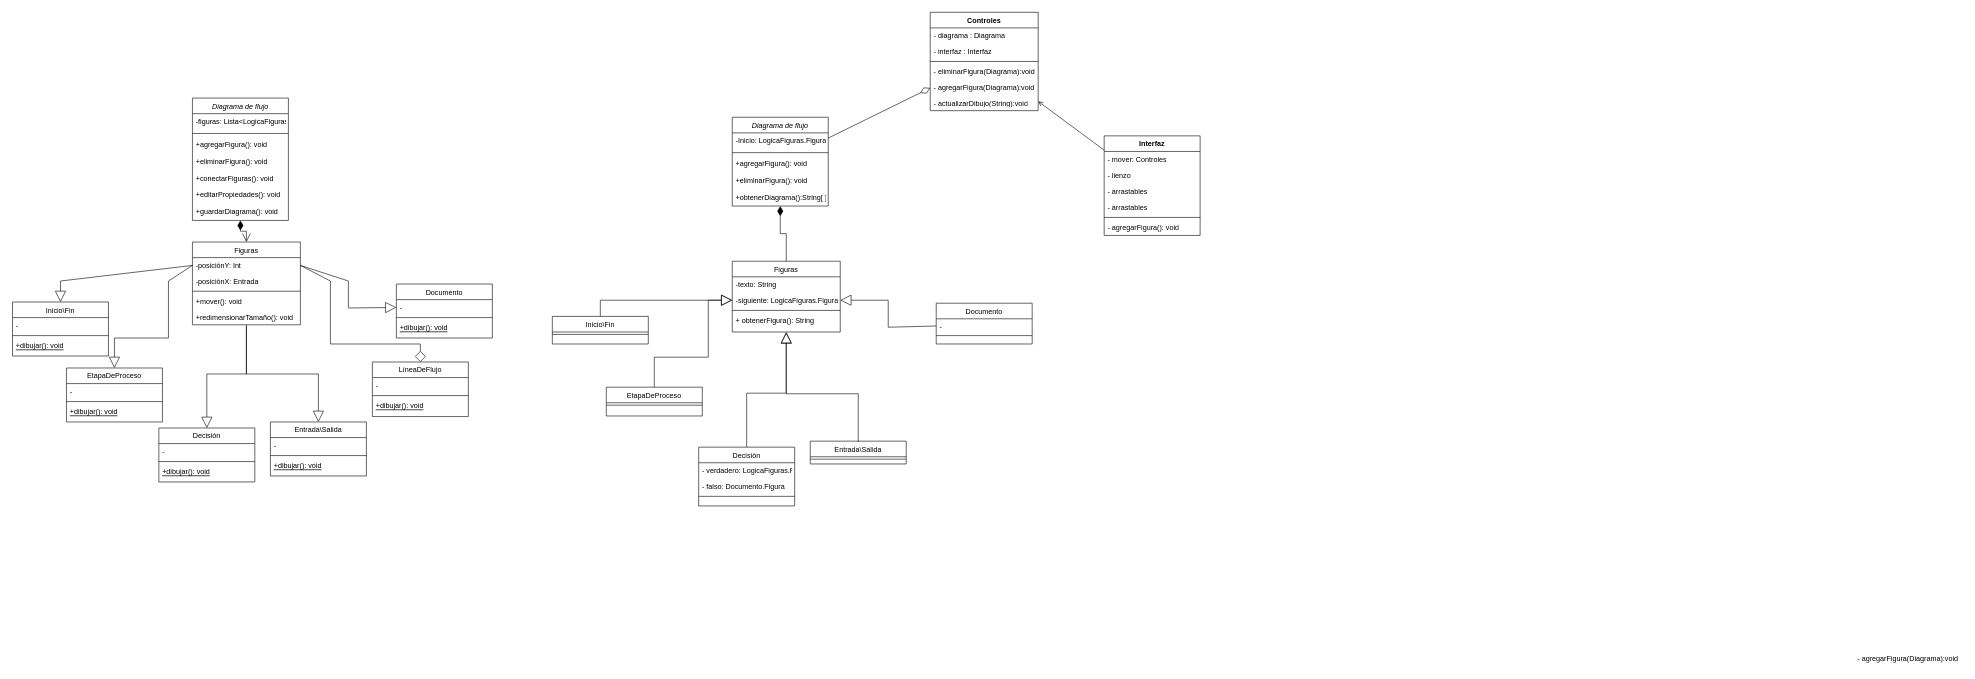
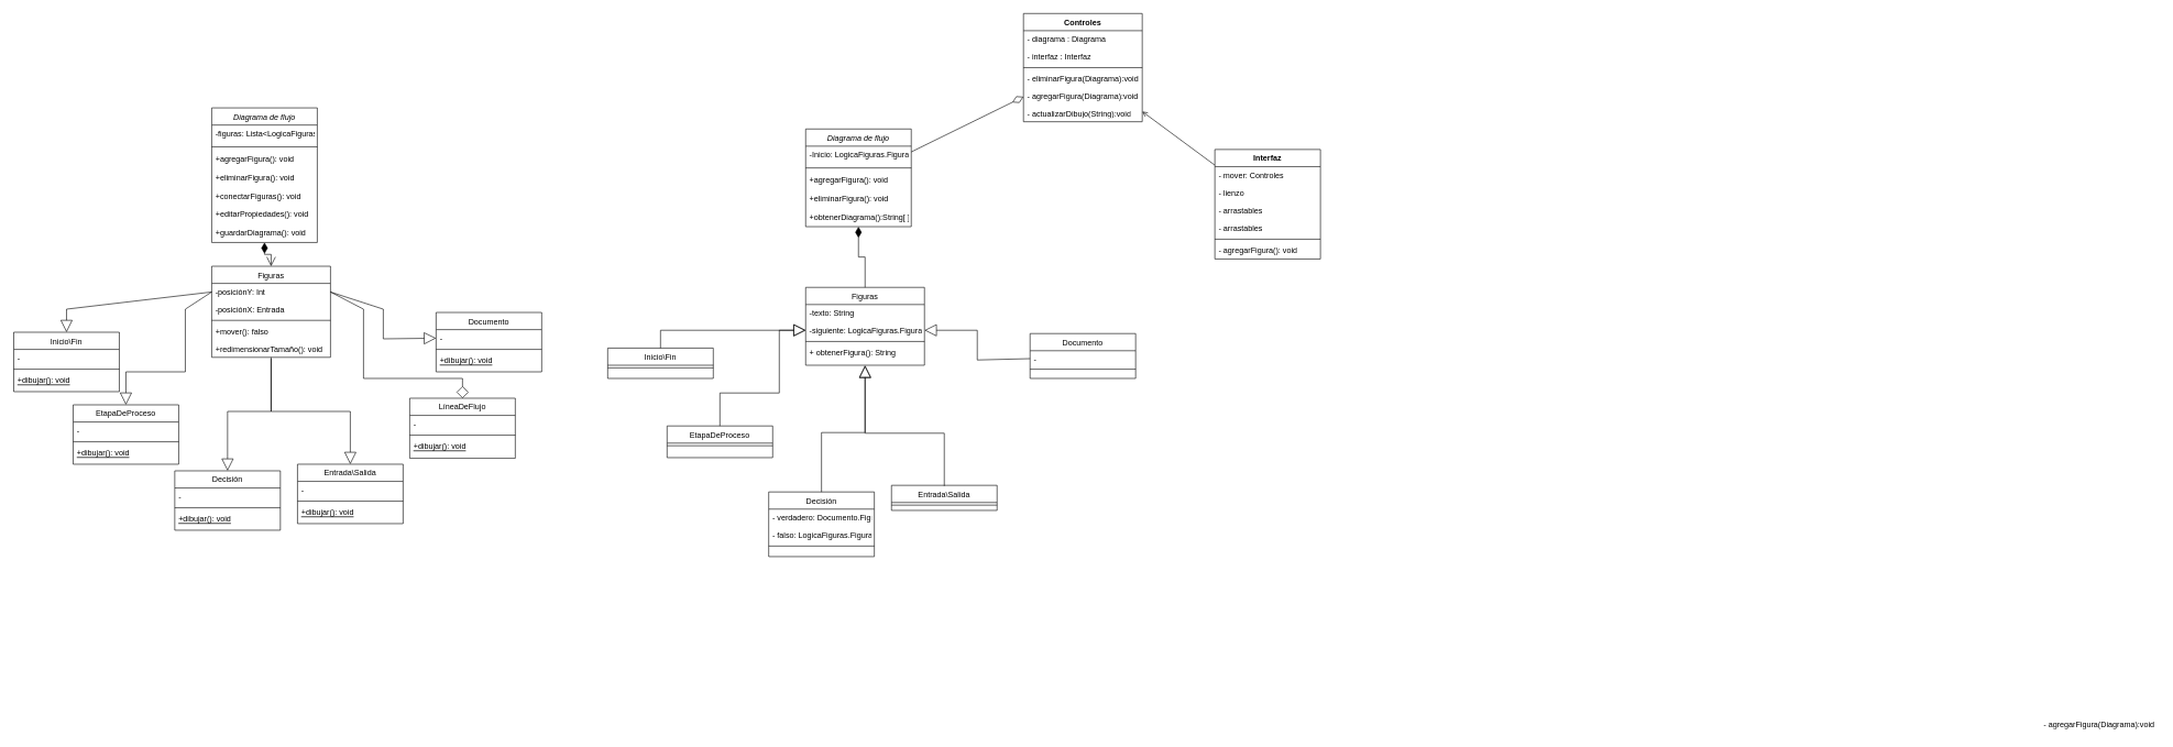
- <mxCell id="22" value="+mover(): void" style="text;align=left;verticalAlign=top;spacingLeft=4;spacingRight=4;overflow=hidden;rotatable=0;points=[[0,0.5],[1,0.5]];portConstraint=eastwest;" parent="18" vertex="1"><mxGeometry y="86" width="180" height="26" as="geometry" /></mxCell>
+ <mxCell id="22" value="+mover(): falso" style="text;align=left;verticalAlign=top;spacingLeft=4;spacingRight=4;overflow=hidden;rotatable=0;points=[[0,0.5],[1,0.5]];portConstraint=eastwest;" parent="18" vertex="1"><mxGeometry y="86" width="180" height="26" as="geometry" /></mxCell>
- <mxCell id="63" value="- verdadero: LogicaFiguras.Figura" style="text;align=left;verticalAlign=top;spacingLeft=4;spacingRight=4;overflow=hidden;rotatable=0;points=[[0,0.5],[1,0.5]];portConstraint=eastwest;rounded=0;shadow=0;html=0;" parent="62" vertex="1"><mxGeometry y="26" width="160" height="26" as="geometry" /></mxCell>
+ <mxCell id="63" value="- verdadero: Documento.Figura" style="text;align=left;verticalAlign=top;spacingLeft=4;spacingRight=4;overflow=hidden;rotatable=0;points=[[0,0.5],[1,0.5]];portConstraint=eastwest;rounded=0;shadow=0;html=0;" parent="62" vertex="1"><mxGeometry y="26" width="160" height="26" as="geometry" /></mxCell>
- <mxCell id="64" value="- falso: Documento.Figura" style="text;align=left;verticalAlign=top;spacingLeft=4;spacingRight=4;overflow=hidden;rotatable=0;points=[[0,0.5],[1,0.5]];portConstraint=eastwest;rounded=0;shadow=0;html=0;" parent="62" vertex="1"><mxGeometry y="52" width="160" height="26" as="geometry" /></mxCell>
+ <mxCell id="64" value="- falso: LogicaFiguras.Figura" style="text;align=left;verticalAlign=top;spacingLeft=4;spacingRight=4;overflow=hidden;rotatable=0;points=[[0,0.5],[1,0.5]];portConstraint=eastwest;rounded=0;shadow=0;html=0;" parent="62" vertex="1"><mxGeometry y="52" width="160" height="26" as="geometry" /></mxCell>
